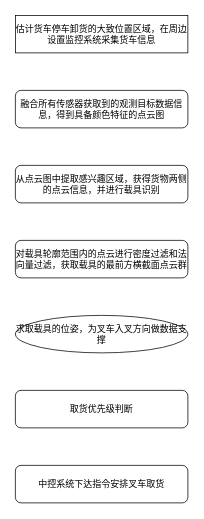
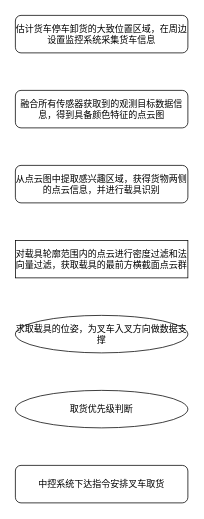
- <mxCell id="2" value="估计货车停车卸货的大致位置区域，在周边设置监控系统采集货车信息" style="whiteSpace=wrap;html=1;rounded=0;" vertex="1" parent="1"><mxGeometry x="20" y="20" width="230" height="50" as="geometry" /></mxCell>
+ <mxCell id="2" value="估计货车停车卸货的大致位置区域，在周边设置监控系统采集货车信息" style="rounded=1;whiteSpace=wrap;html=1;" vertex="1" parent="1"><mxGeometry x="20" y="20" width="230" height="50" as="geometry" /></mxCell>
- <mxCell id="5" value="对载具轮廓范围内的点云进行密度过滤和法向量过滤，获取载具的最前方横截面点云群" style="rounded=1;whiteSpace=wrap;html=1;" vertex="1" parent="1"><mxGeometry x="20" y="320" width="230" height="50" as="geometry" /></mxCell>
+ <mxCell id="5" value="对载具轮廓范围内的点云进行密度过滤和法向量过滤，获取载具的最前方横截面点云群" style="whiteSpace=wrap;html=1;rounded=0;" vertex="1" parent="1"><mxGeometry x="20" y="320" width="230" height="50" as="geometry" /></mxCell>
- <mxCell id="7" value="取货优先级判断" style="rounded=1;whiteSpace=wrap;html=1;" vertex="1" parent="1"><mxGeometry x="20" y="520" width="230" height="50" as="geometry" /></mxCell>
+ <mxCell id="7" value="取货优先级判断" style="ellipse;whiteSpace=wrap;html=1;" vertex="1" parent="1"><mxGeometry x="20" y="520" width="230" height="50" as="geometry" /></mxCell>
